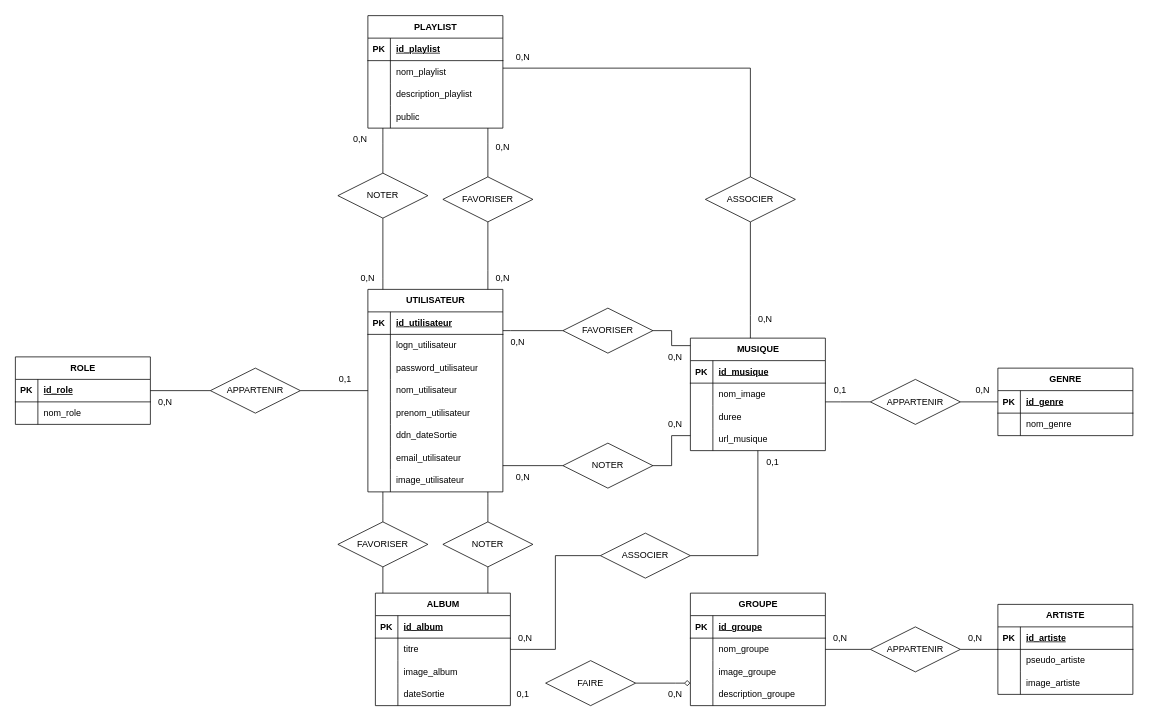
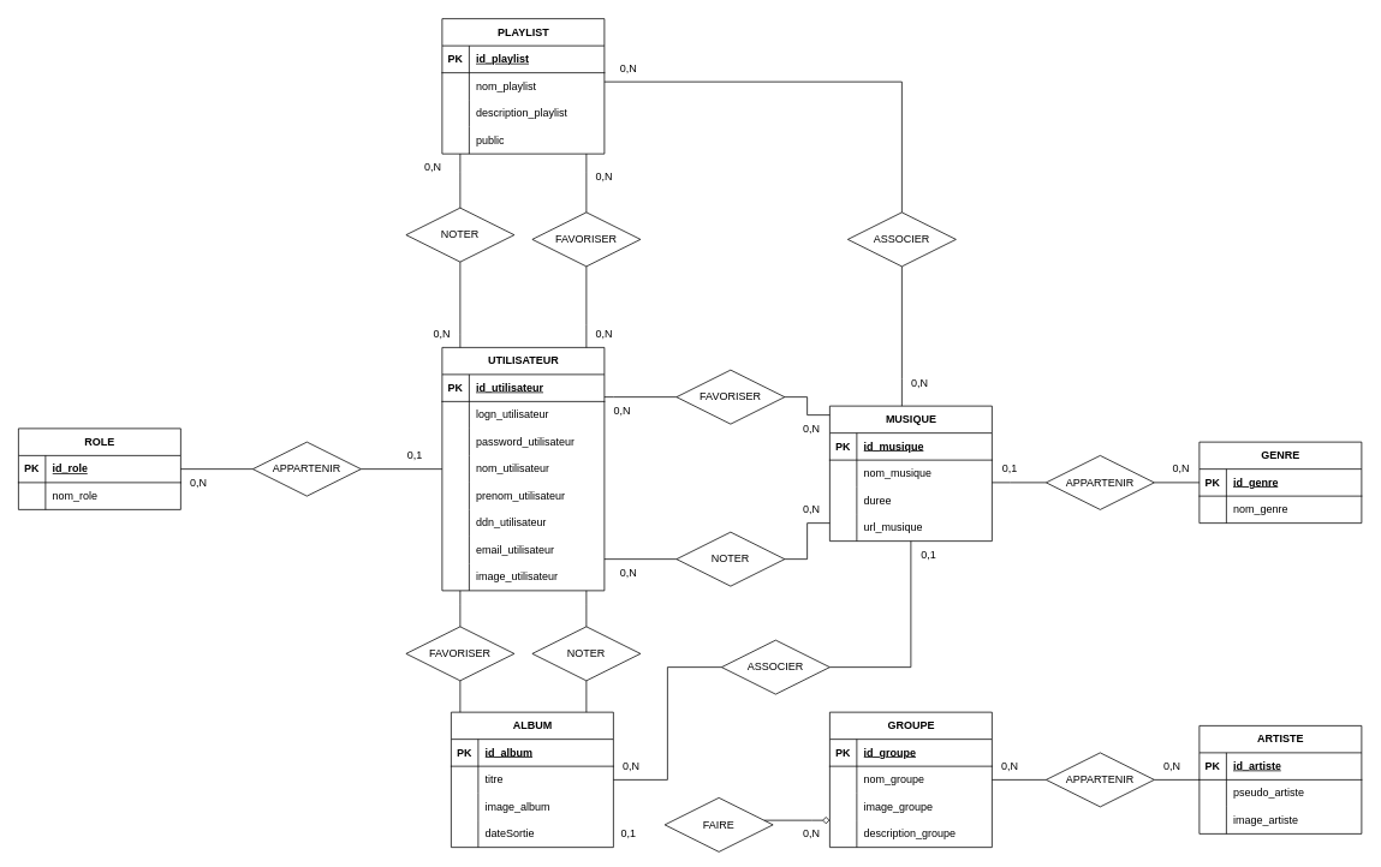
- <mxCell id="21" value="nom_image" style="shape=partialRectangle;connectable=0;fillColor=none;top=0;left=0;bottom=0;right=0;align=left;spacingLeft=6;overflow=hidden;whiteSpace=wrap;html=1;" parent="19" vertex="1"><mxGeometry x="30" width="150" height="30" as="geometry"><mxRectangle width="150" height="30" as="alternateBounds" /></mxGeometry></mxCell>
+ <mxCell id="21" value="nom_musique" style="shape=partialRectangle;connectable=0;fillColor=none;top=0;left=0;bottom=0;right=0;align=left;spacingLeft=6;overflow=hidden;whiteSpace=wrap;html=1;" parent="19" vertex="1"><mxGeometry x="30" width="150" height="30" as="geometry"><mxRectangle width="150" height="30" as="alternateBounds" /></mxGeometry></mxCell>
- <mxCell id="59" value="ddn_dateSortie" style="shape=partialRectangle;connectable=0;fillColor=none;top=0;left=0;bottom=0;right=0;align=left;spacingLeft=6;overflow=hidden;whiteSpace=wrap;html=1;" parent="57" vertex="1"><mxGeometry x="30" width="150" height="30" as="geometry"><mxRectangle width="150" height="30" as="alternateBounds" /></mxGeometry></mxCell>
+ <mxCell id="59" value="ddn_utilisateur" style="shape=partialRectangle;connectable=0;fillColor=none;top=0;left=0;bottom=0;right=0;align=left;spacingLeft=6;overflow=hidden;whiteSpace=wrap;html=1;" parent="57" vertex="1"><mxGeometry x="30" width="150" height="30" as="geometry"><mxRectangle width="150" height="30" as="alternateBounds" /></mxGeometry></mxCell>
- <mxCell id="128" value="FAIRE" style="shape=rhombus;perimeter=rhombusPerimeter;whiteSpace=wrap;html=1;align=center;" vertex="1" parent="1"><mxGeometry x="727" y="880" width="120" height="60" as="geometry" /></mxCell>
+ <mxCell id="128" value="FAIRE" style="shape=rhombus;perimeter=rhombusPerimeter;whiteSpace=wrap;html=1;align=center;" vertex="1" parent="1"><mxGeometry x="737" y="885" width="120" height="60" as="geometry" /></mxCell>
